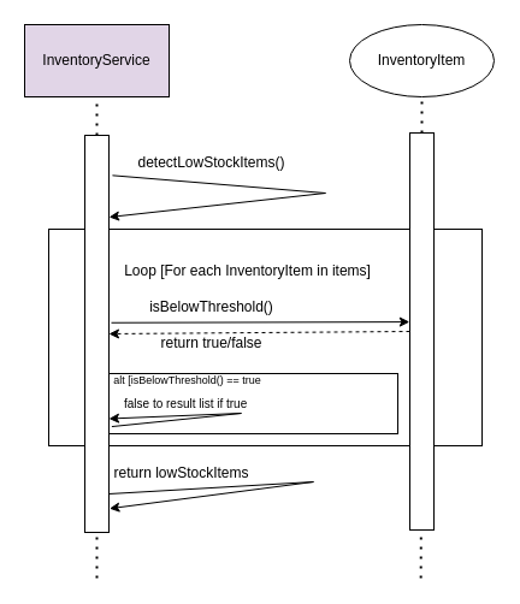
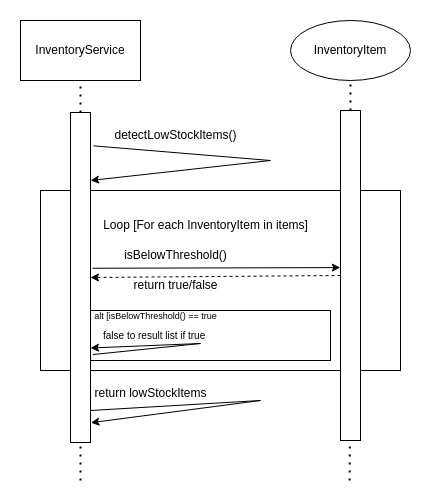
- <mxCell id="4" value="InventoryService" style="rounded=0;whiteSpace=wrap;html=1;fillColor=#e1d5e7;" vertex="1" parent="1"><mxGeometry x="20" y="20" width="120" height="60" as="geometry" /></mxCell>
+ <mxCell id="4" value="InventoryService" style="rounded=0;whiteSpace=wrap;html=1;" vertex="1" parent="1"><mxGeometry x="20" y="20" width="120" height="60" as="geometry" /></mxCell>
